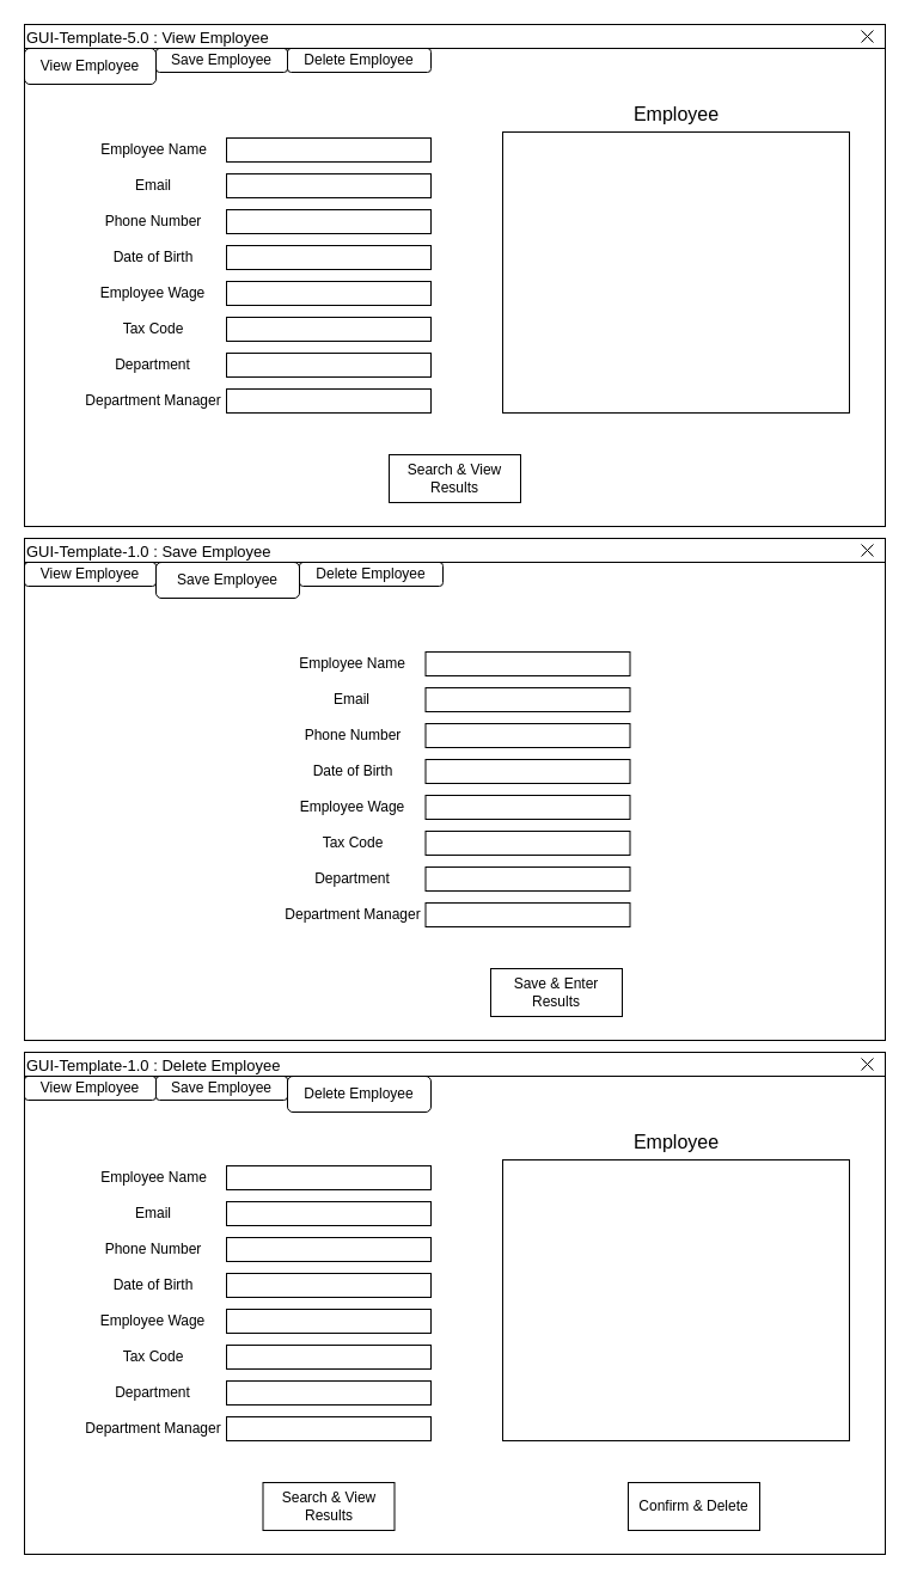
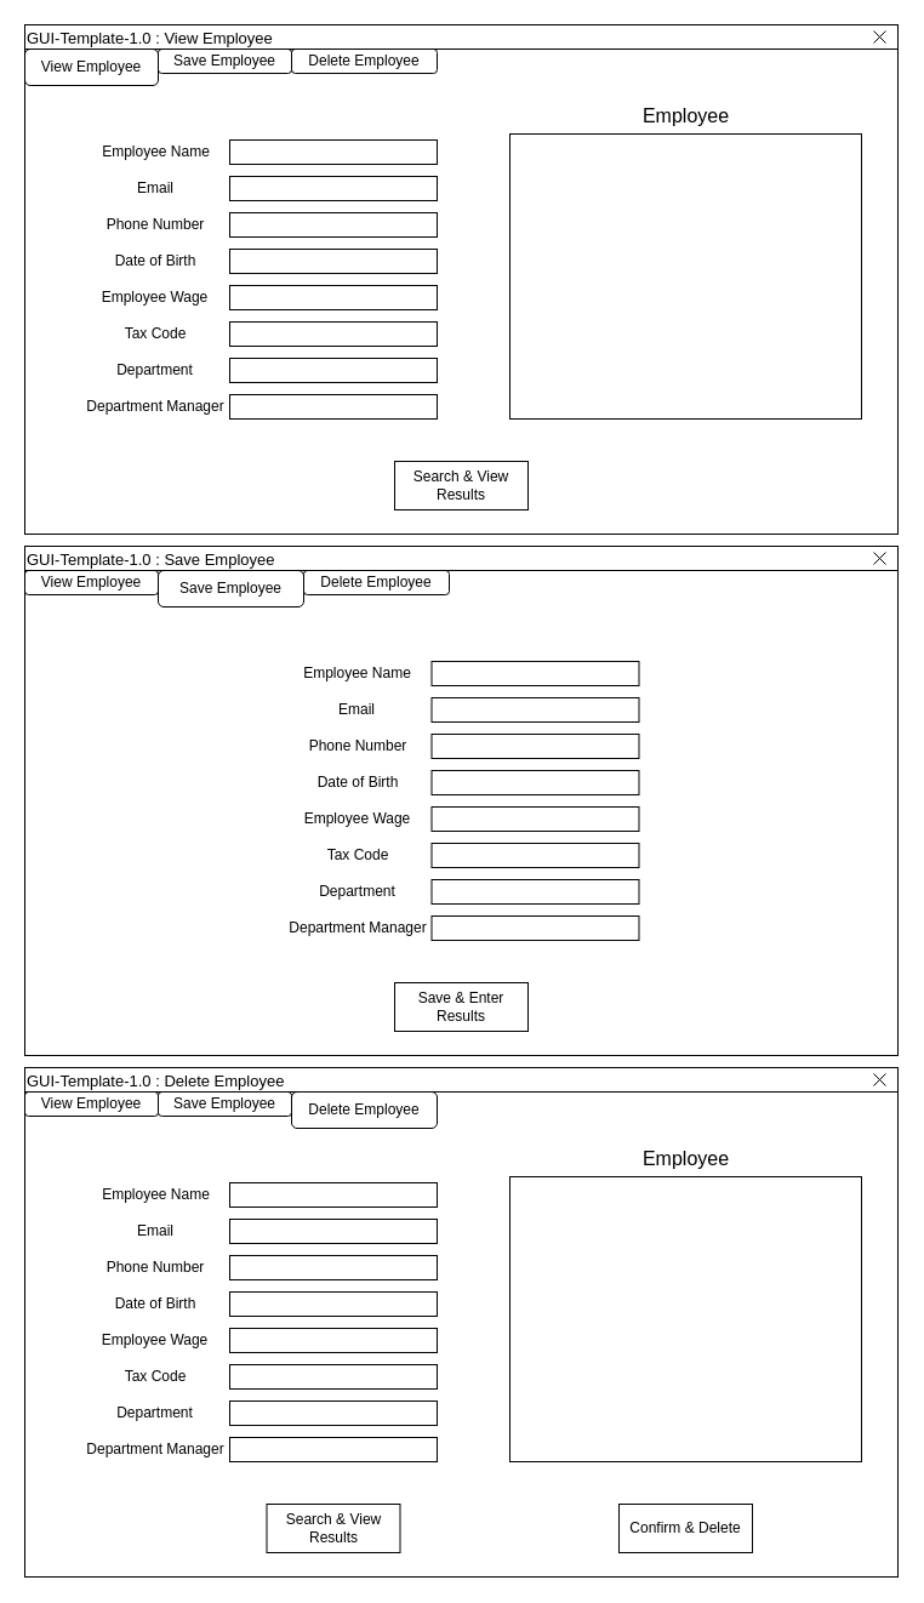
- <mxCell id="25" value="&lt;font style=&quot;font-size: 13px;&quot;&gt;GUI-Template-5.0 : View Employee&lt;/font&gt;" style="rounded=0;whiteSpace=wrap;html=1;fontSize=16;strokeColor=default;fillColor=default;align=left;" vertex="1" parent="1"><mxGeometry x="20" y="20" width="720" height="20" as="geometry" /></mxCell>
+ <mxCell id="25" value="&lt;font style=&quot;font-size: 13px;&quot;&gt;GUI-Template-1.0 : View Employee&lt;/font&gt;" style="rounded=0;whiteSpace=wrap;html=1;fontSize=16;strokeColor=default;fillColor=default;align=left;" vertex="1" parent="1"><mxGeometry x="20" y="20" width="720" height="20" as="geometry" /></mxCell>
- <mxCell id="28" value="Save &amp;amp; Enter Results" style="text;html=1;strokeColor=default;fillColor=none;align=center;verticalAlign=middle;whiteSpace=wrap;rounded=0;" vertex="1" parent="1"><mxGeometry x="410" y="810" width="110" height="40" as="geometry" /></mxCell>
+ <mxCell id="28" value="Save &amp;amp; Enter Results" style="text;html=1;strokeColor=default;fillColor=none;align=center;verticalAlign=middle;whiteSpace=wrap;rounded=0;" vertex="1" parent="1"><mxGeometry x="325" y="810" width="110" height="40" as="geometry" /></mxCell>
- <mxCell id="75" value="Confirm &amp;amp; Delete" style="text;html=1;strokeColor=default;fillColor=none;align=center;verticalAlign=middle;whiteSpace=wrap;rounded=0;" vertex="1" parent="1"><mxGeometry x="525" y="1240" width="110" height="40" as="geometry" /></mxCell>
+ <mxCell id="75" value="Confirm &amp;amp; Delete" style="text;html=1;strokeColor=default;fillColor=none;align=center;verticalAlign=middle;whiteSpace=wrap;rounded=0;" vertex="1" parent="1"><mxGeometry x="510" y="1240" width="110" height="40" as="geometry" /></mxCell>
